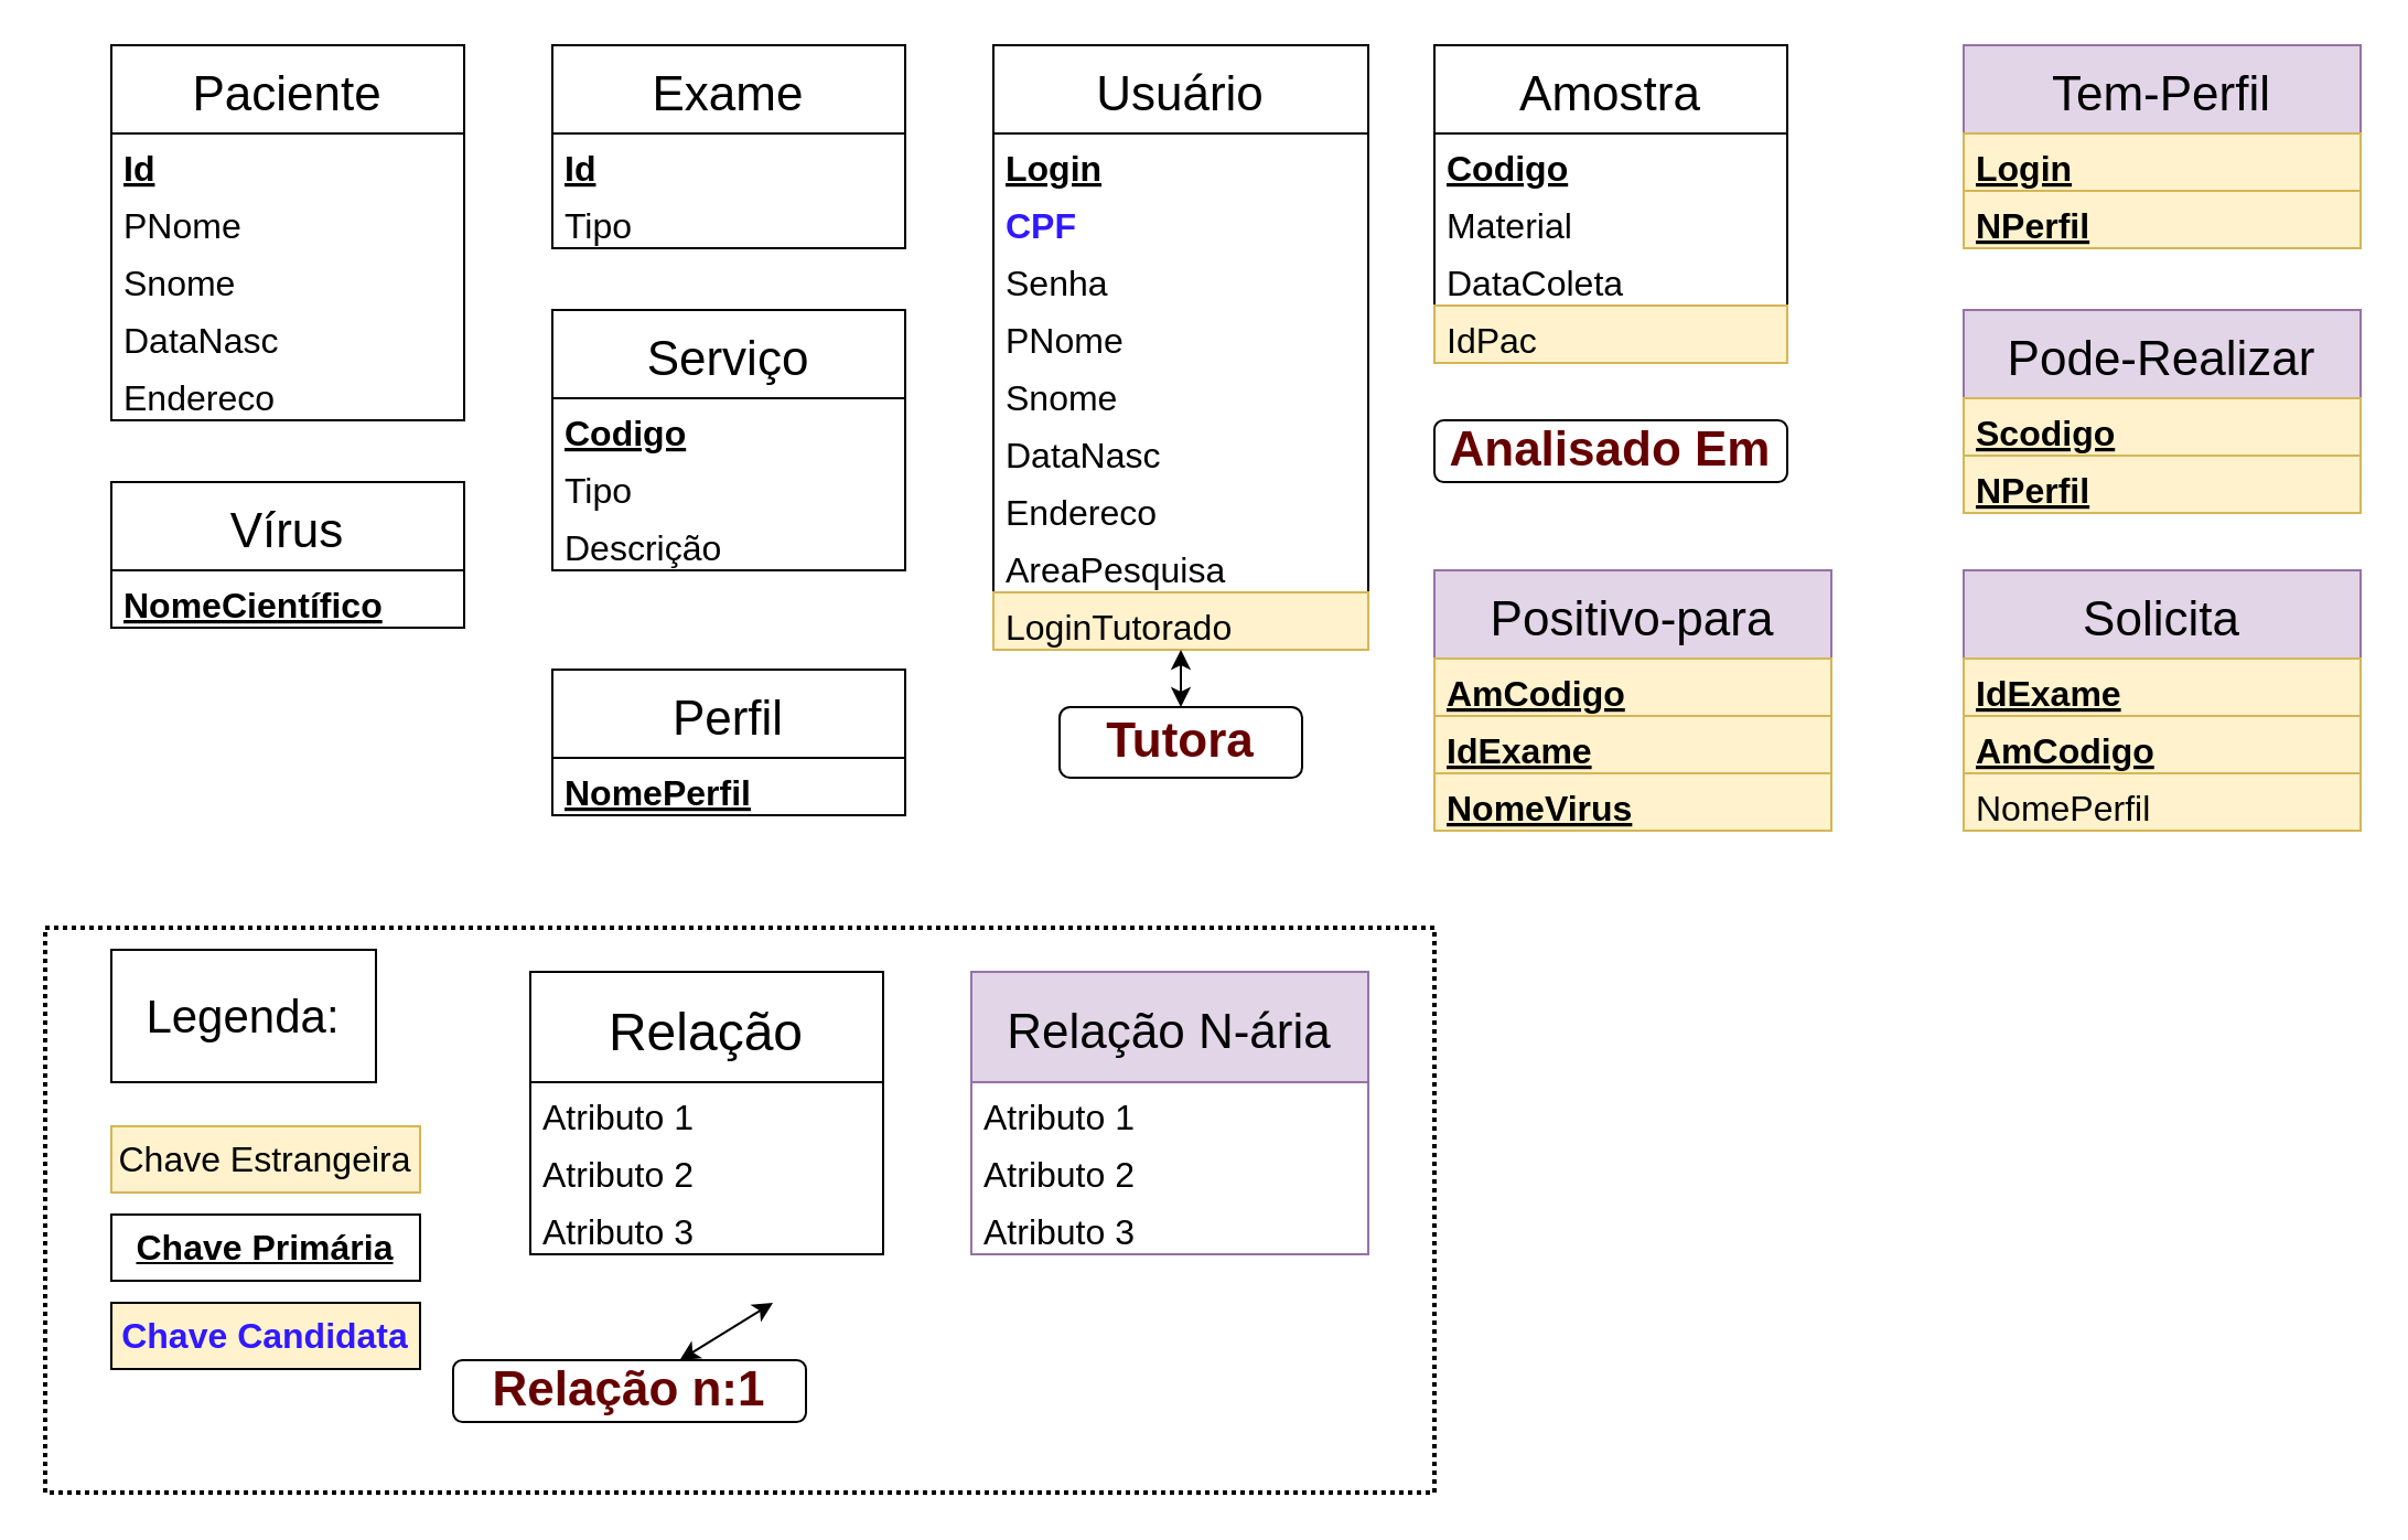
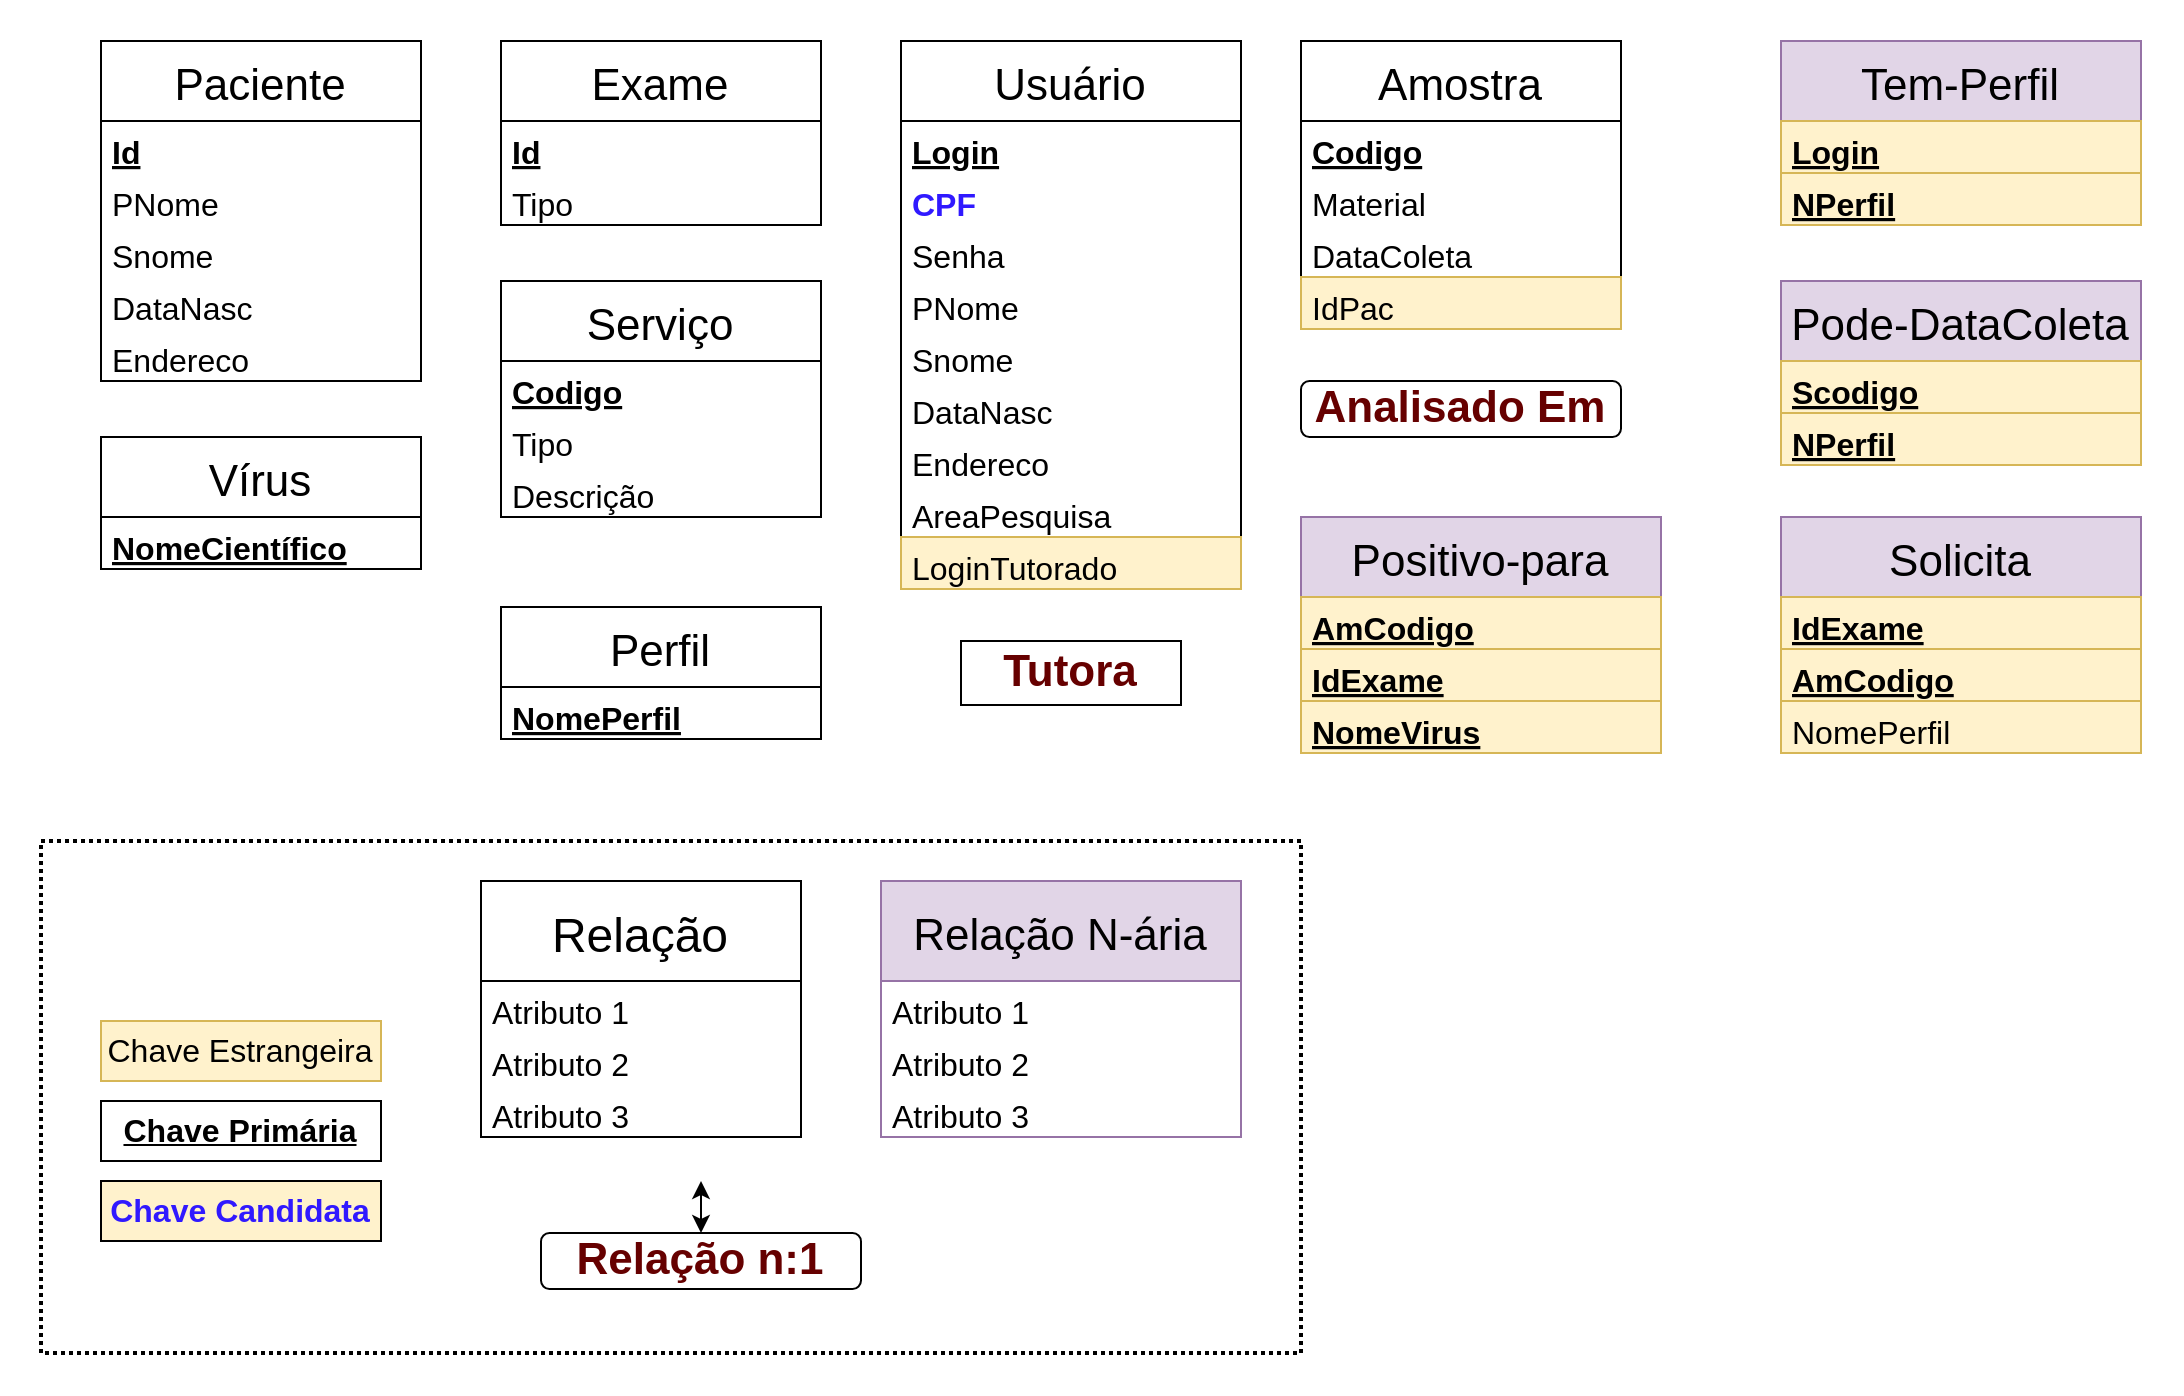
- <mxCell id="21" value="Pode-Realizar" style="swimlane;fontStyle=0;childLayout=stackLayout;horizontal=1;startSize=40;horizontalStack=0;resizeParent=1;resizeParentMax=0;resizeLast=0;collapsible=1;marginBottom=0;align=center;fontSize=22;fillColor=#e1d5e7;strokeColor=#9673a6;" parent="1" vertex="1"><mxGeometry x="890" y="140" width="180" height="92" as="geometry"><mxRectangle x="330" y="200" width="90" height="26" as="alternateBounds" /></mxGeometry></mxCell>
+ <mxCell id="21" value="Pode-DataColeta" style="swimlane;fontStyle=0;childLayout=stackLayout;horizontal=1;startSize=40;horizontalStack=0;resizeParent=1;resizeParentMax=0;resizeLast=0;collapsible=1;marginBottom=0;align=center;fontSize=22;fillColor=#e1d5e7;strokeColor=#9673a6;" parent="1" vertex="1"><mxGeometry x="890" y="140" width="180" height="92" as="geometry"><mxRectangle x="330" y="200" width="90" height="26" as="alternateBounds" /></mxGeometry></mxCell>
- <mxCell id="43" value="" style="endArrow=classic;startArrow=classic;html=1;fontSize=22;fontColor=#FFD966;exitX=0.5;exitY=0;exitDx=0;exitDy=0;" parent="1" source="42" target="38" edge="1"><mxGeometry width="50" height="50" relative="1" as="geometry"><mxPoint x="630" y="390" as="sourcePoint" /><mxPoint x="530" y="300" as="targetPoint" /></mxGeometry></mxCell>
- <mxCell id="42" value="Tutora" style="rounded=1;whiteSpace=wrap;html=1;fontSize=22;strokeColor=#000000;fontColor=#660000;fontStyle=1" parent="1" vertex="1"><mxGeometry x="480" y="320" width="110" height="32" as="geometry" /></mxCell>
+ <mxCell id="42" value="Tutora" style="whiteSpace=wrap;html=1;fontSize=22;strokeColor=#000000;fontColor=#660000;fontStyle=1;rounded=0;" parent="1" vertex="1"><mxGeometry x="480" y="320" width="110" height="32" as="geometry" /></mxCell>
- <mxCell id="41" value="Legenda:" style="rounded=0;whiteSpace=wrap;html=1;fontSize=21;" parent="1" vertex="1"><mxGeometry x="50" y="430" width="120" height="60" as="geometry" /></mxCell>
- <mxCell id="64" value="Relação n:1" style="rounded=1;whiteSpace=wrap;html=1;fontSize=22;strokeColor=#000000;fontColor=#660000;fontStyle=1" vertex="1" parent="1"><mxGeometry x="205" y="616" width="160" height="28" as="geometry" /></mxCell>
+ <mxCell id="64" value="Relação n:1" style="rounded=1;whiteSpace=wrap;html=1;fontSize=22;strokeColor=#000000;fontColor=#660000;fontStyle=1" vertex="1" parent="1"><mxGeometry x="270" y="616" width="160" height="28" as="geometry" /></mxCell>
